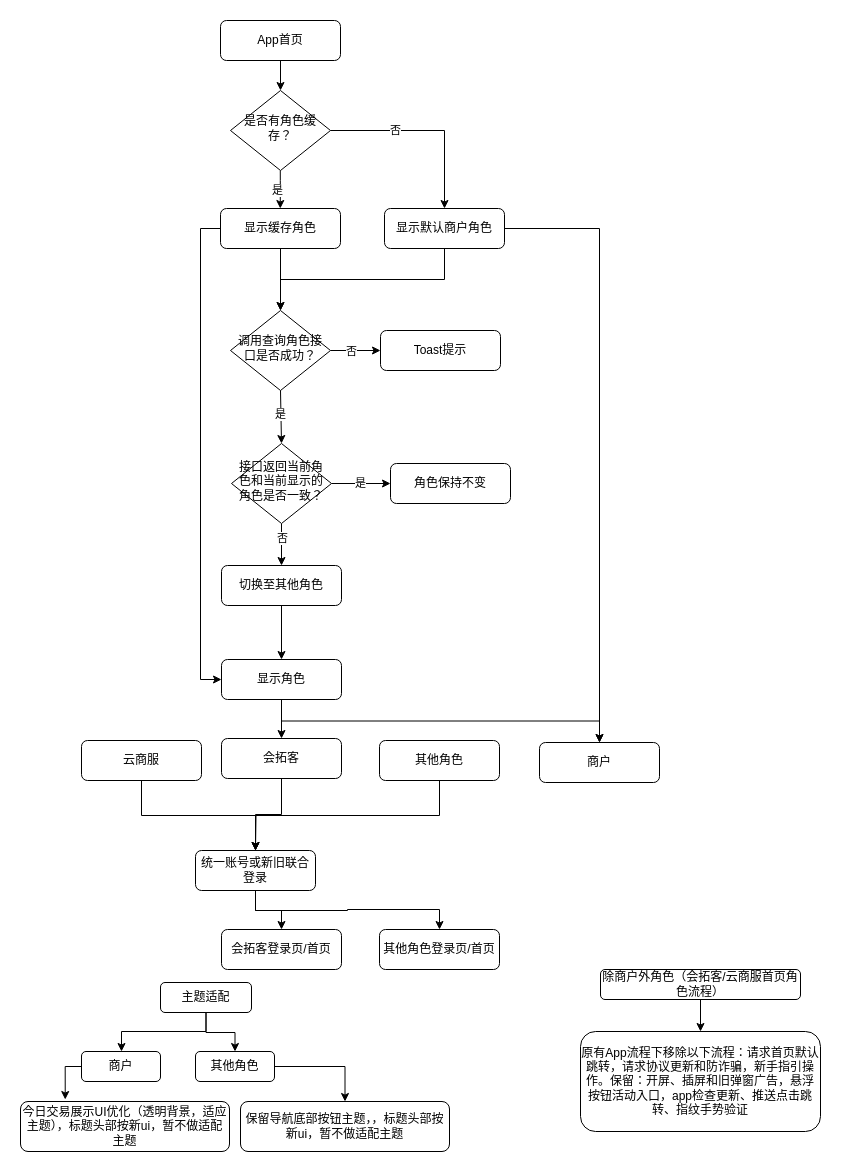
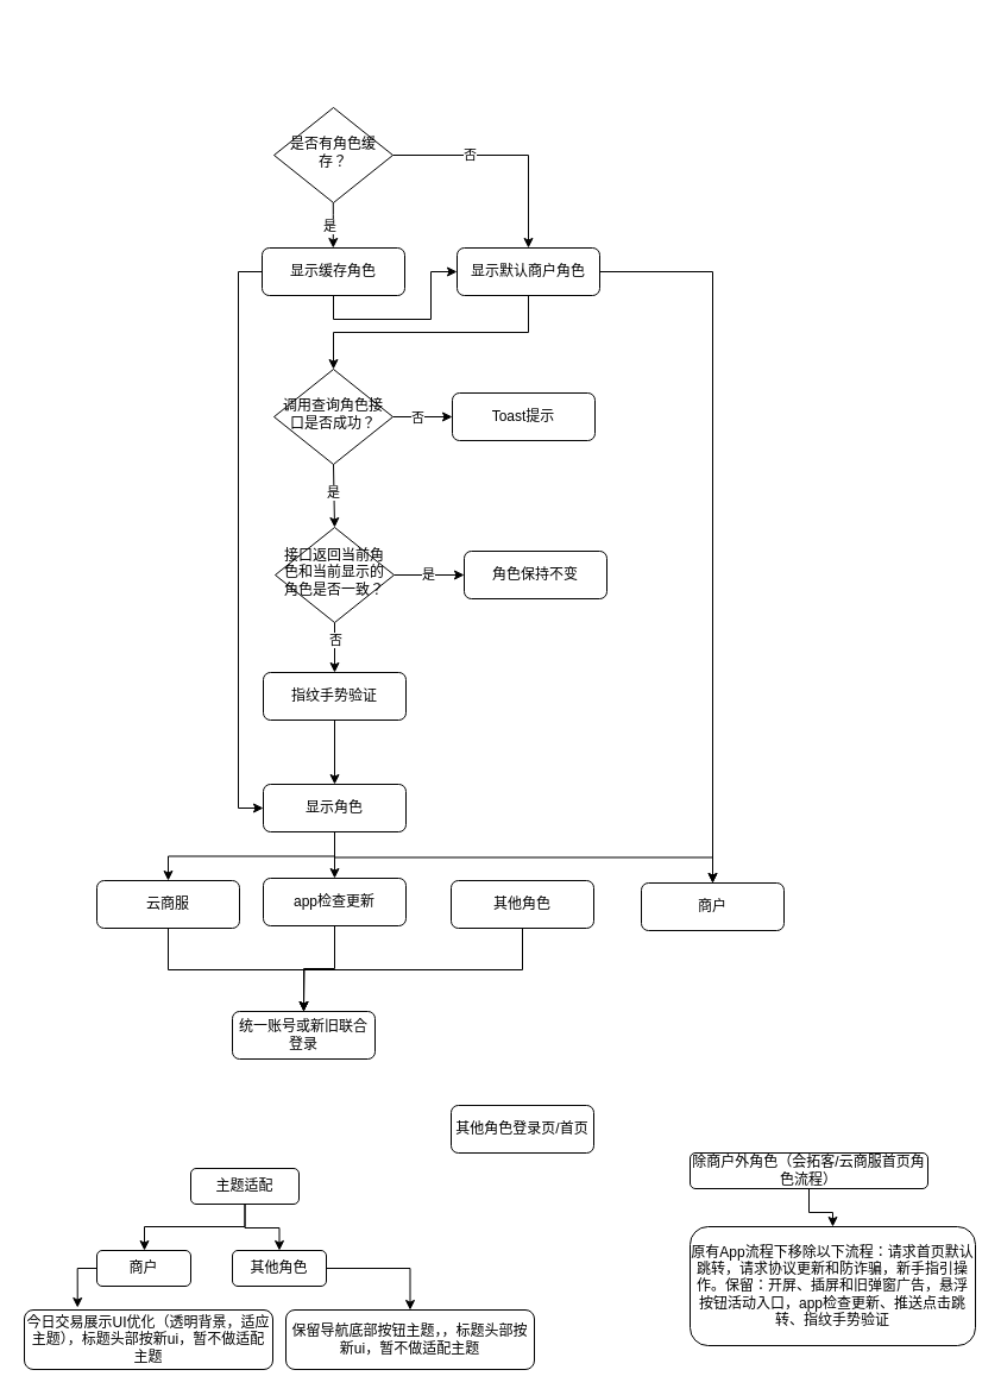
- <mxCell id="3" value="App首页" style="rounded=1;whiteSpace=wrap;html=1;fontSize=12;glass=0;strokeWidth=1;shadow=0;" parent="1" vertex="1"><mxGeometry x="220" y="20" width="120" height="40" as="geometry" /></mxCell>
- <mxCell id="2" style="edgeStyle=orthogonalEdgeStyle;rounded=0;orthogonalLoop=1;jettySize=auto;html=1;exitX=0.5;exitY=1;exitDx=0;exitDy=0;entryX=0.5;entryY=0;entryDx=0;entryDy=0;" edge="1" parent="1" source="3" target="6"><mxGeometry relative="1" as="geometry"><mxPoint x="279.5" y="78" as="targetPoint" /></mxGeometry></mxCell>
- <mxCell id="16" style="edgeStyle=orthogonalEdgeStyle;rounded=0;orthogonalLoop=1;jettySize=auto;html=1;exitX=0.5;exitY=1;exitDx=0;exitDy=0;entryX=0.5;entryY=0;entryDx=0;entryDy=0;" edge="1" parent="1" source="18" target="12"><mxGeometry relative="1" as="geometry" /></mxCell>
+ <mxCell id="16" style="edgeStyle=orthogonalEdgeStyle;rounded=0;orthogonalLoop=1;jettySize=auto;html=1;exitX=0.5;exitY=1;exitDx=0;exitDy=0;" edge="1" parent="1" source="18" target="9"><mxGeometry relative="1" as="geometry" /></mxCell>
- <mxCell id="14" value="切换至其他角色" style="rounded=1;whiteSpace=wrap;html=1;fontSize=12;glass=0;strokeWidth=1;shadow=0;" parent="1" vertex="1"><mxGeometry x="221" y="565" width="120" height="40" as="geometry" /></mxCell>
+ <mxCell id="14" value="指纹手势验证" style="rounded=1;whiteSpace=wrap;html=1;fontSize=12;glass=0;strokeWidth=1;shadow=0;" parent="1" vertex="1"><mxGeometry x="221" y="565" width="120" height="40" as="geometry" /></mxCell>
+ <mxCell id="29" style="edgeStyle=orthogonalEdgeStyle;rounded=0;orthogonalLoop=1;jettySize=auto;html=1;exitX=0.5;exitY=1;exitDx=0;exitDy=0;" edge="1" parent="1" source="32" target="35"><mxGeometry relative="1" as="geometry" /></mxCell>
- <mxCell id="37" value="会拓客" style="rounded=1;whiteSpace=wrap;html=1;fontSize=12;glass=0;strokeWidth=1;shadow=0;" vertex="1" parent="1"><mxGeometry x="221" y="738" width="120" height="40" as="geometry" /></mxCell>
+ <mxCell id="37" value="app检查更新" style="rounded=1;whiteSpace=wrap;html=1;fontSize=12;glass=0;strokeWidth=1;shadow=0;" vertex="1" parent="1"><mxGeometry x="221" y="738" width="120" height="40" as="geometry" /></mxCell>
- <mxCell id="39" style="edgeStyle=orthogonalEdgeStyle;rounded=0;orthogonalLoop=1;jettySize=auto;html=1;exitX=0.5;exitY=1;exitDx=0;exitDy=0;" edge="1" parent="1" source="40" target="44"><mxGeometry relative="1" as="geometry" /></mxCell>
- <mxCell id="38" style="edgeStyle=orthogonalEdgeStyle;rounded=0;orthogonalLoop=1;jettySize=auto;html=1;exitX=0.5;exitY=1;exitDx=0;exitDy=0;" edge="1" parent="1" source="40" target="43"><mxGeometry relative="1" as="geometry" /></mxCell>
- <mxCell id="43" value="会拓客登录页/首页" style="rounded=1;whiteSpace=wrap;html=1;fontSize=12;glass=0;strokeWidth=1;shadow=0;" vertex="1" parent="1"><mxGeometry x="221" y="929" width="120" height="40" as="geometry" /></mxCell>
- <mxCell id="55" value="除商户外角色（会拓客/云商服首页角色流程）" style="rounded=1;whiteSpace=wrap;html=1;fontSize=12;glass=0;strokeWidth=1;shadow=0;" vertex="1" parent="1"><mxGeometry x="600" y="969" width="200" height="30" as="geometry" /></mxCell>
+ <mxCell id="55" value="除商户外角色（会拓客/云商服首页角色流程）" style="rounded=1;whiteSpace=wrap;html=1;fontSize=12;glass=0;strokeWidth=1;shadow=0;" vertex="1" parent="1"><mxGeometry x="580" y="969" width="200" height="30" as="geometry" /></mxCell>
